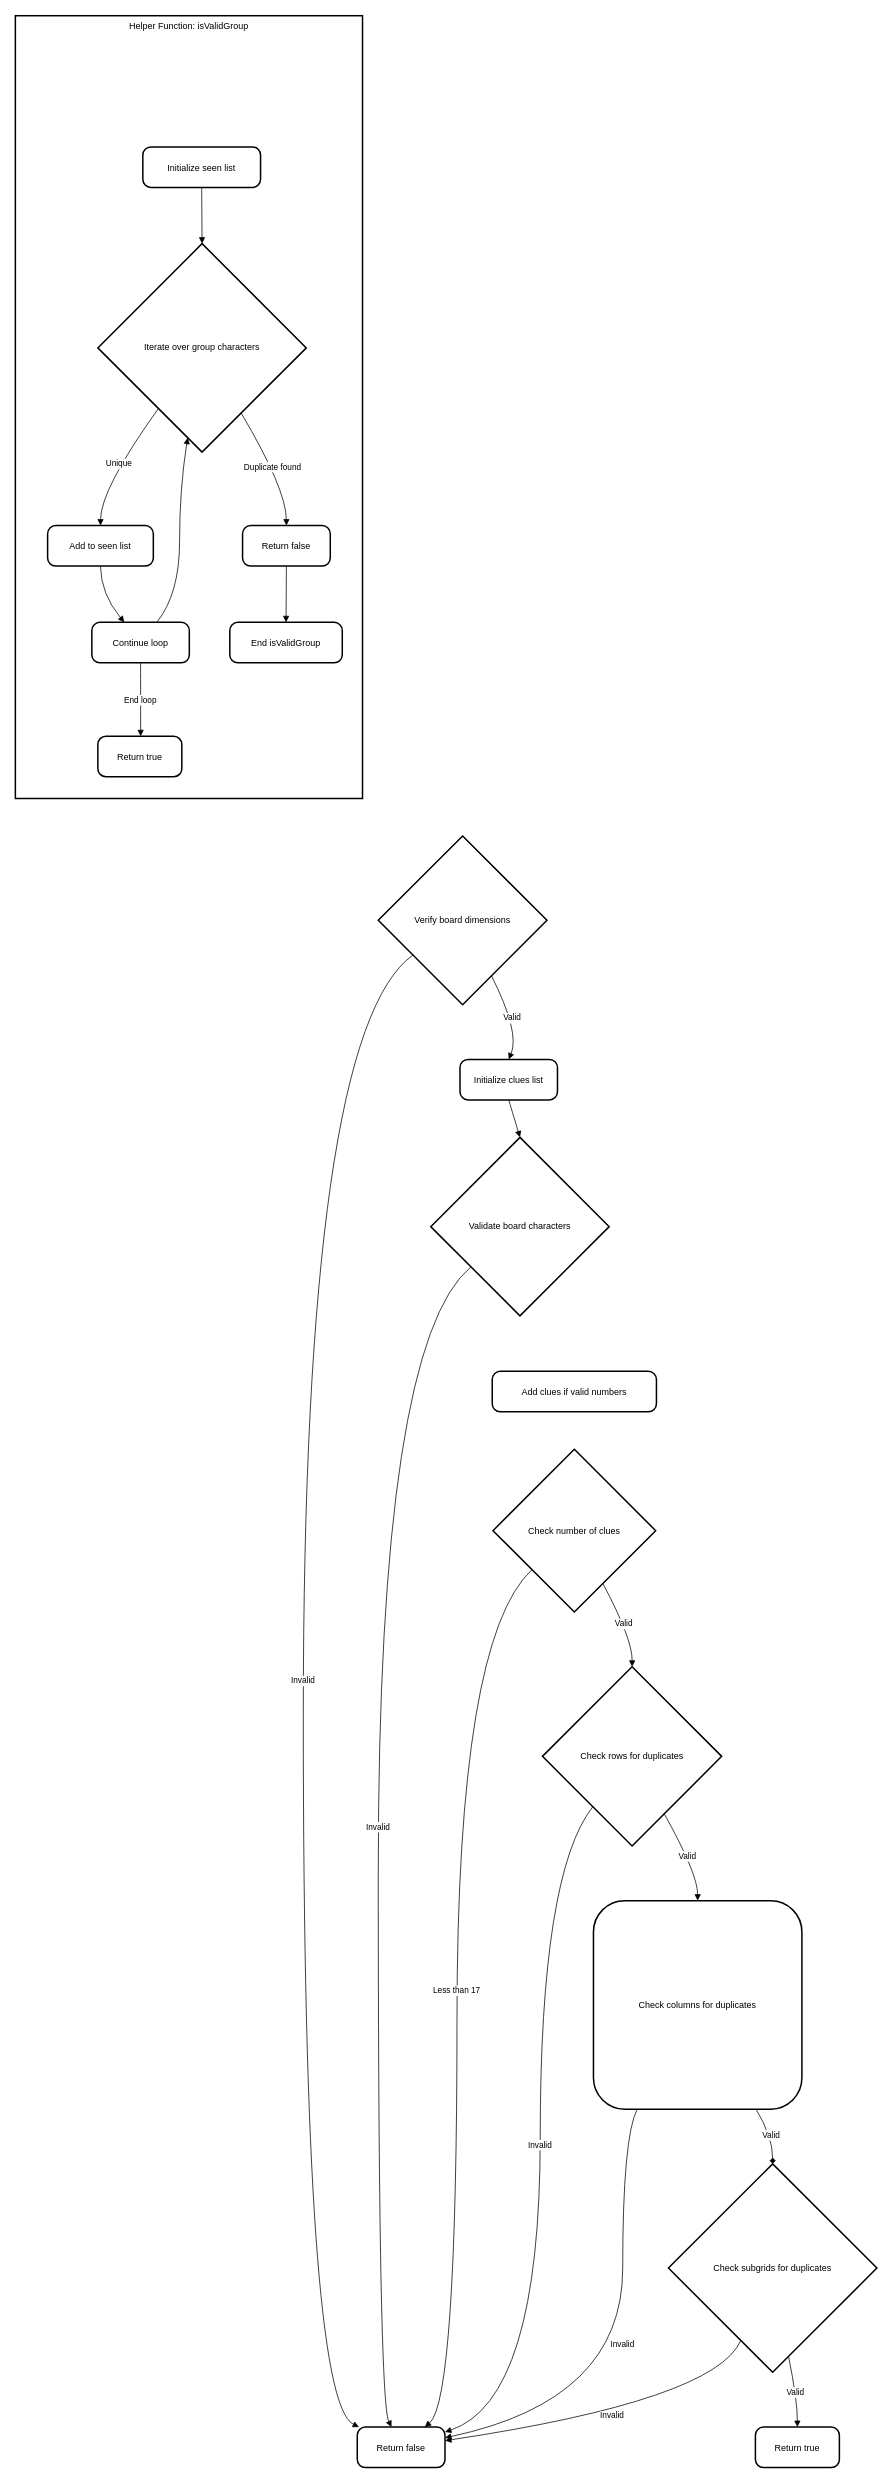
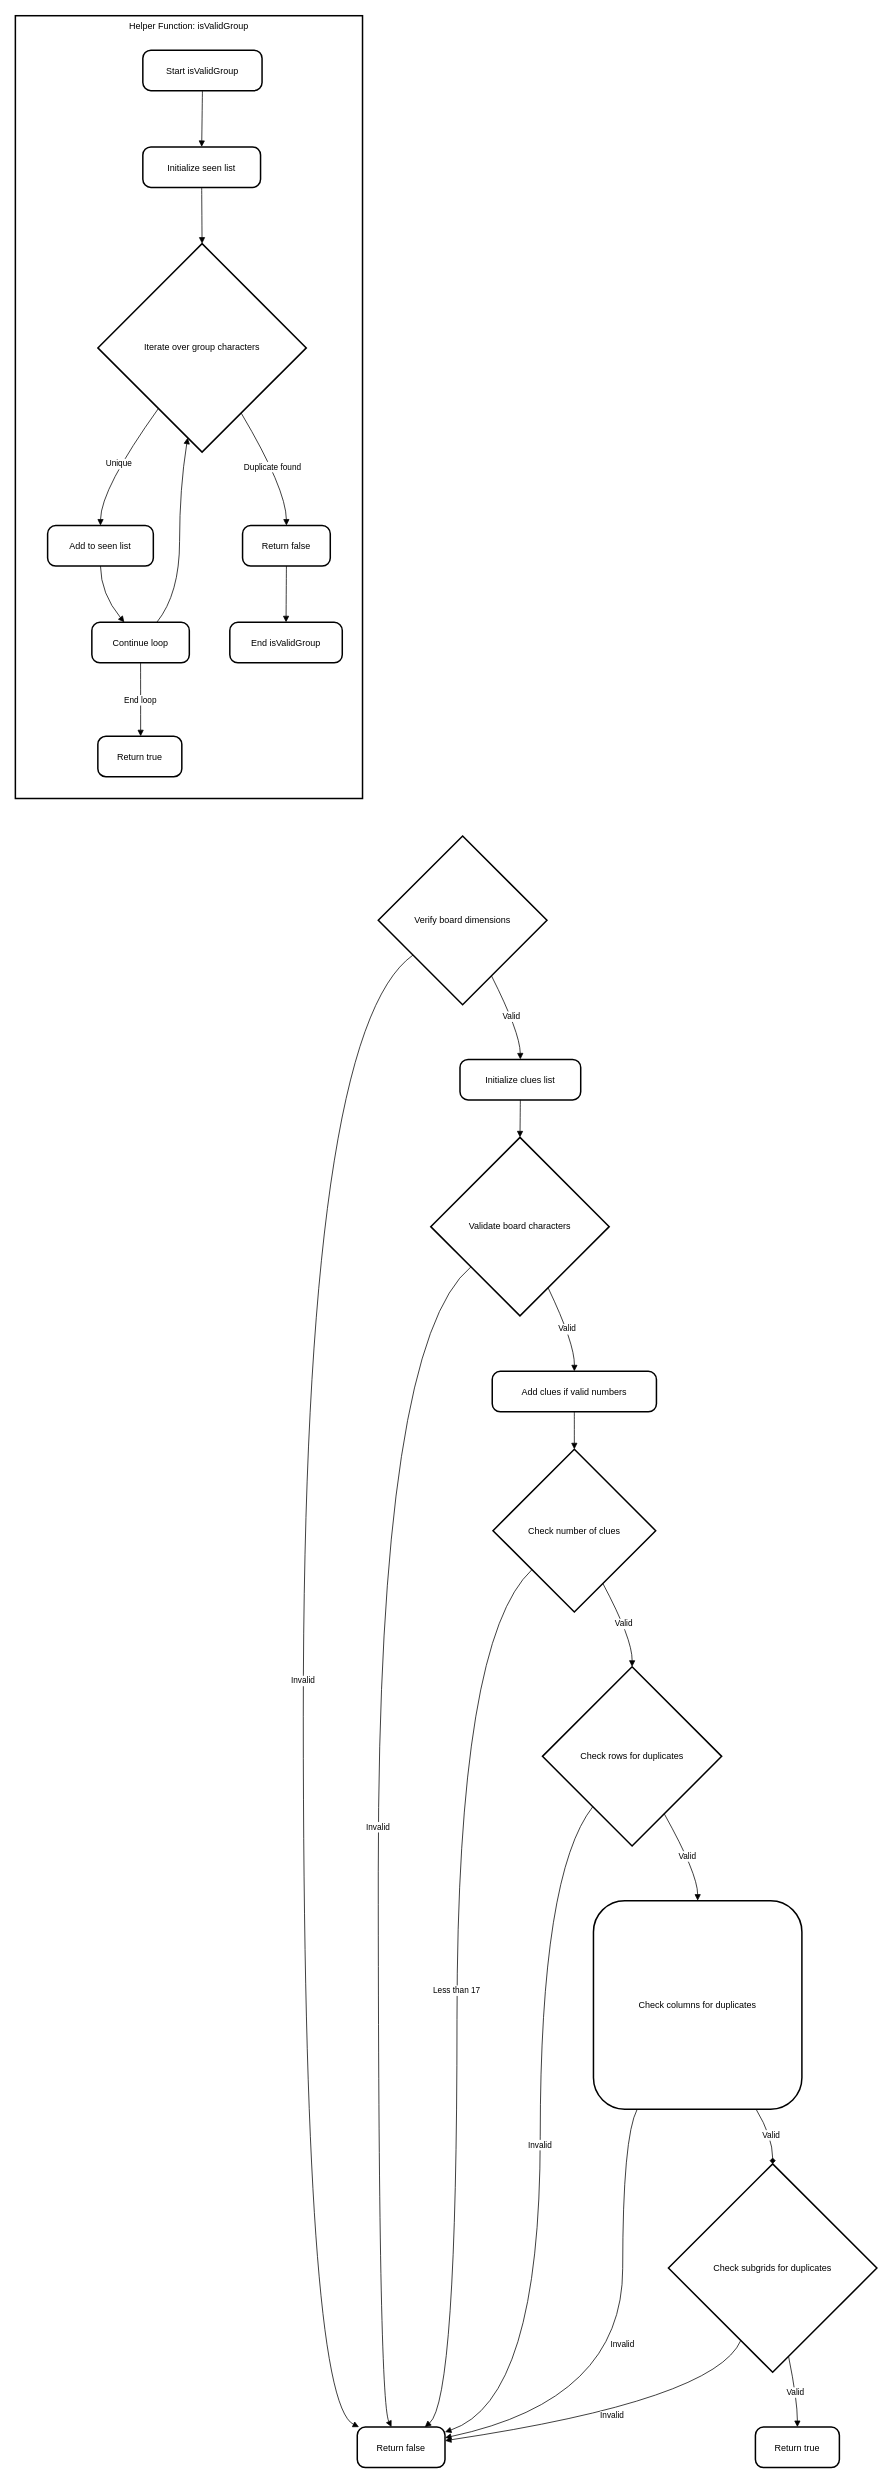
+ <mxCell id="3" value="Start isValidGroup" style="rounded=1;arcSize=20;strokeWidth=2" vertex="1" parent="2"><mxGeometry x="170" y="46" width="159" height="54" as="geometry" /></mxCell>
+ <mxCell id="11" value="" style="curved=1;startArrow=none;endArrow=block;exitX=0.5;exitY=0.99;entryX=0.5;entryY=-0.01;rounded=0;" edge="1" parent="2" source="3" target="4"><mxGeometry relative="1" as="geometry"><Array as="points" /></mxGeometry></mxCell>
- <mxCell id="21" value="Initialize clues list" style="rounded=1;arcSize=20;strokeWidth=2" vertex="1" parent="1"><mxGeometry x="613" y="1412" width="130" height="54" as="geometry" /></mxCell>
+ <mxCell id="21" value="Initialize clues list" style="rounded=1;arcSize=20;strokeWidth=2" vertex="1" parent="1"><mxGeometry x="613" y="1412" width="161" height="54" as="geometry" /></mxCell>
+ <mxCell id="33" value="Valid" style="curved=1;startArrow=none;endArrow=block;exitX=0.73;exitY=1;entryX=0.5;entryY=-0.01;rounded=0;" edge="1" parent="1" source="22" target="23"><mxGeometry relative="1" as="geometry"><Array as="points"><mxPoint x="766" y="1791" /></Array></mxGeometry></mxCell>
+ <mxCell id="34" value="" style="curved=1;startArrow=none;endArrow=block;exitX=0.5;exitY=0.99;entryX=0.5;entryY=0;rounded=0;" edge="1" parent="1" source="23" target="24"><mxGeometry relative="1" as="geometry"><Array as="points" /></mxGeometry></mxCell>
